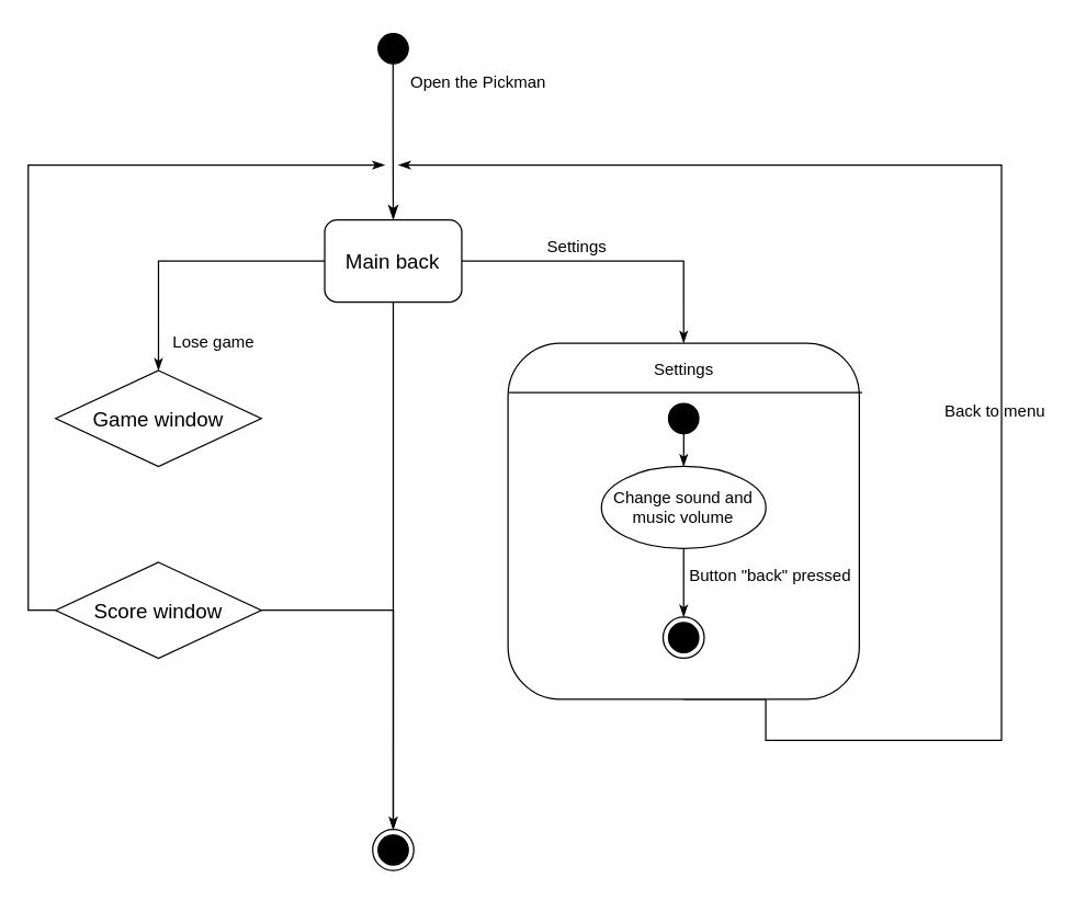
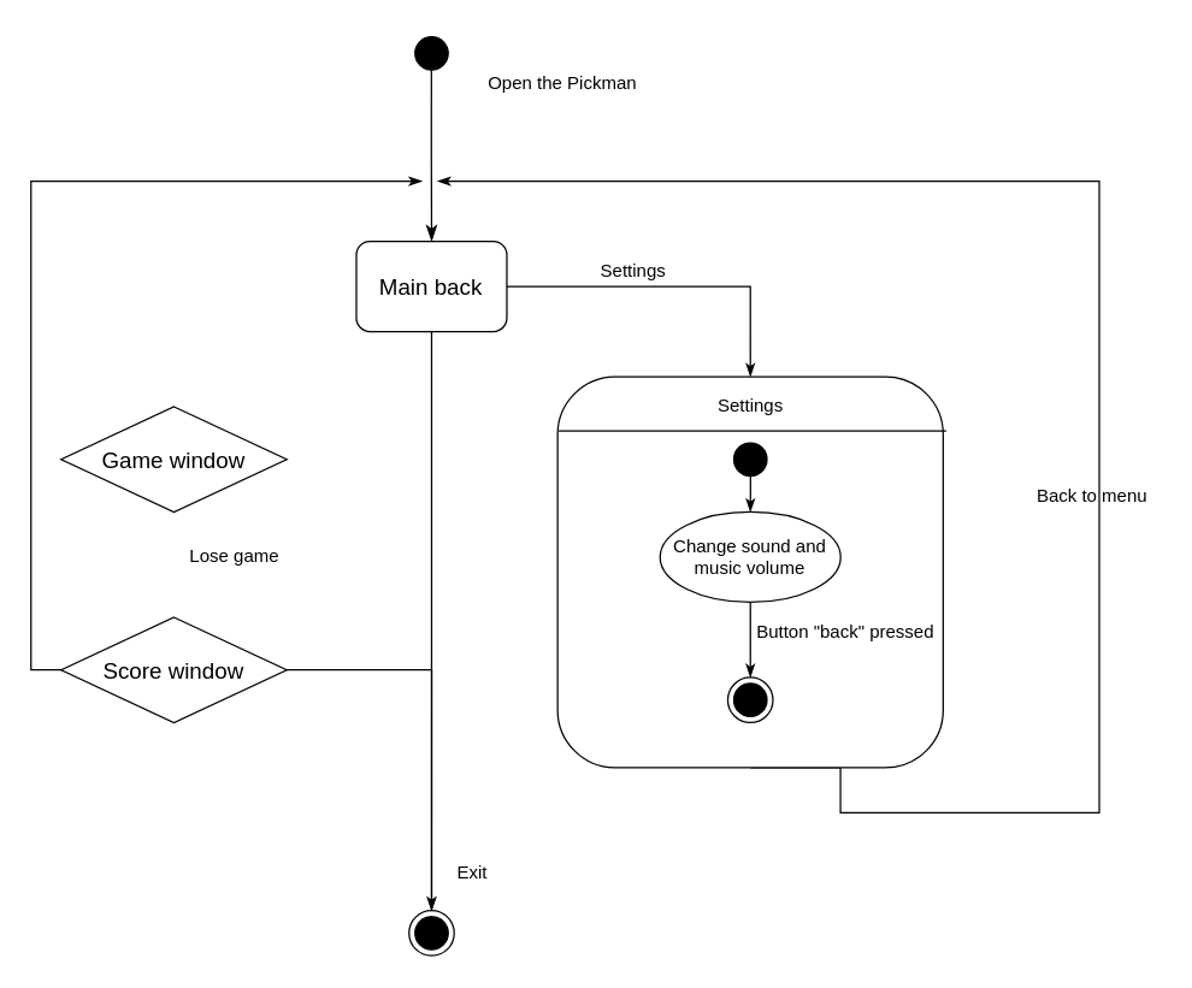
- <mxCell id="9" value="Open the Pickman" style="text;html=1;align=center;verticalAlign=middle;resizable=0;points=[];autosize=1;" vertex="1" parent="1"><mxGeometry x="293" width="110" height="20" as="geometry" y="50" /></mxCell>
+ <mxCell id="9" value="Open the Pickman" style="text;html=1;align=center;verticalAlign=middle;resizable=0;points=[];autosize=1;" vertex="1" parent="1"><mxGeometry x="318" y="45" width="110" height="20" as="geometry" /></mxCell>
- <mxCell id="7" style="edgeStyle=orthogonalEdgeStyle;rounded=0;orthogonalLoop=1;jettySize=auto;html=1;exitX=0;exitY=0.5;exitDx=0;exitDy=0;entryX=0.5;entryY=0;entryDx=0;entryDy=0;endArrow=classicThin;endFill=1;" edge="1" parent="1" source="8" target="21"><mxGeometry relative="1" as="geometry" /></mxCell>
- <mxCell id="27" value="Lose game" style="text;html=1;align=center;verticalAlign=middle;resizable=0;points=[];autosize=1;" vertex="1" parent="1"><mxGeometry x="120" y="240" width="70" height="20" as="geometry" /></mxCell>
+ <mxCell id="27" value="Lose game" style="text;html=1;align=center;verticalAlign=middle;resizable=0;points=[];autosize=1;" vertex="1" parent="1"><mxGeometry x="120" y="360" width="70" height="20" as="geometry" /></mxCell>
- <mxCell id="23" value="Back to menu" style="text;html=1;align=center;verticalAlign=middle;resizable=0;points=[];autosize=1;" vertex="1" parent="1"><mxGeometry x="680" y="290" width="90" height="20" as="geometry" /></mxCell>
+ <mxCell id="23" value="Back to menu" style="text;html=1;align=center;verticalAlign=middle;resizable=0;points=[];autosize=1;" vertex="1" parent="1"><mxGeometry x="680" y="320" width="90" height="20" as="geometry" /></mxCell>
+ <mxCell id="22" value="Exit" style="text;html=1;align=center;verticalAlign=middle;resizable=0;points=[];autosize=1;" vertex="1" parent="1"><mxGeometry x="293" y="570" width="40" height="20" as="geometry" /></mxCell>
